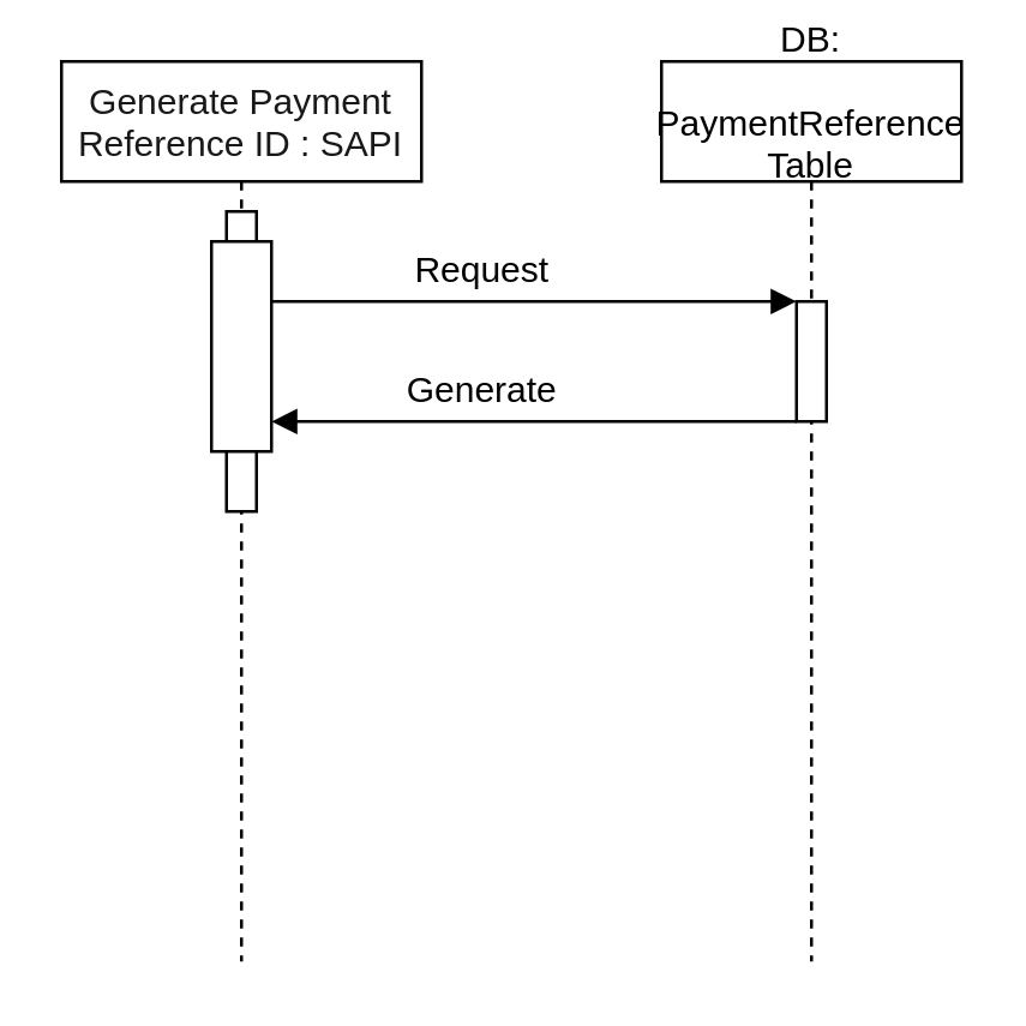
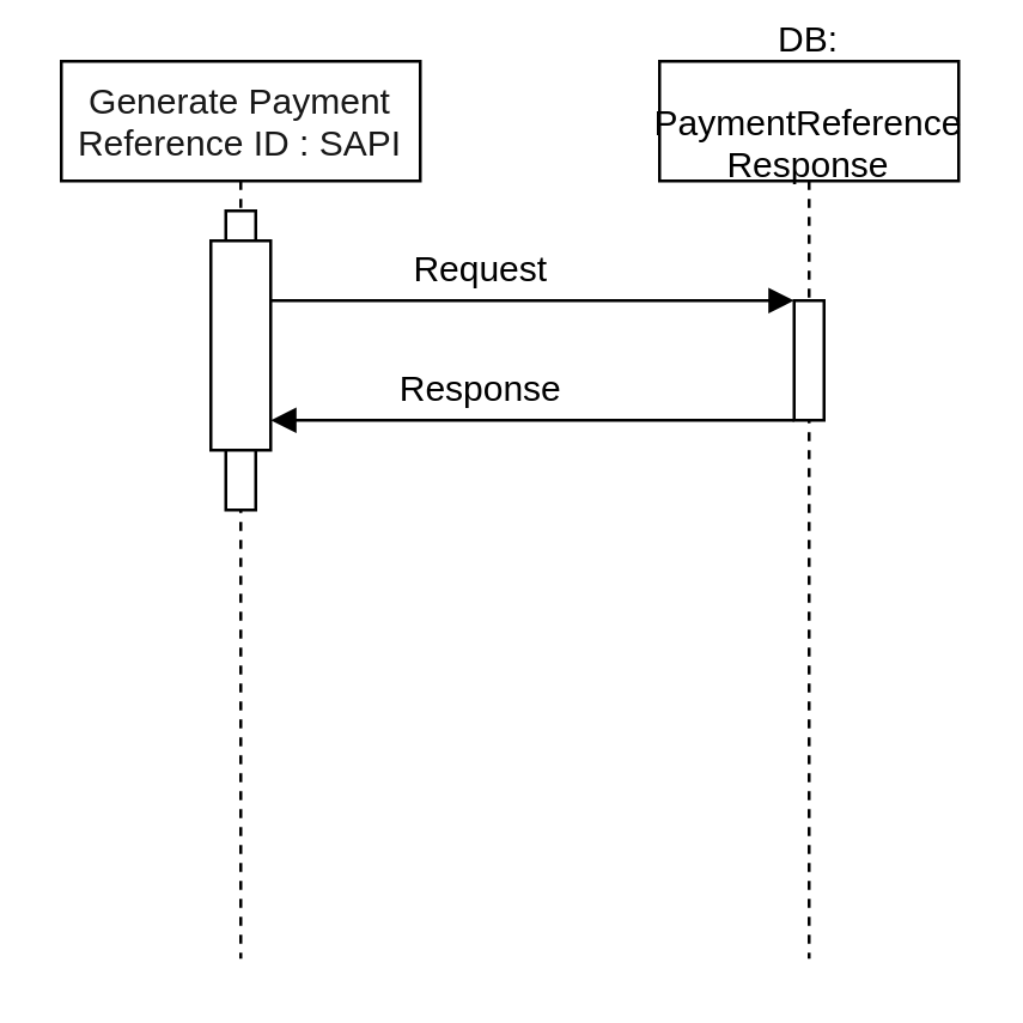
- <mxCell id="6" value="DB: &#10;&#10;PaymentReference&#10;Table&#10;" style="shape=umlLifeline;perimeter=lifelinePerimeter;container=1;collapsible=0;recursiveResize=0;rounded=0;shadow=0;strokeWidth=1;" vertex="1" parent="1"><mxGeometry x="220" y="20" width="100" height="300" as="geometry" /></mxCell>
+ <mxCell id="6" value="DB: &#10;&#10;PaymentReference&#10;Response&#10;" style="shape=umlLifeline;perimeter=lifelinePerimeter;container=1;collapsible=0;recursiveResize=0;rounded=0;shadow=0;strokeWidth=1;" vertex="1" parent="1"><mxGeometry x="220" y="20" width="100" height="300" as="geometry" /></mxCell>
- <mxCell id="11" value="Generate" style="text;html=1;align=center;verticalAlign=middle;resizable=0;points=[];autosize=1;" vertex="1" parent="1"><mxGeometry x="125" y="120" width="70" height="20" as="geometry" /></mxCell>
+ <mxCell id="11" value="Response" style="text;html=1;align=center;verticalAlign=middle;resizable=0;points=[];autosize=1;" vertex="1" parent="1"><mxGeometry x="125" y="120" width="70" height="20" as="geometry" /></mxCell>
